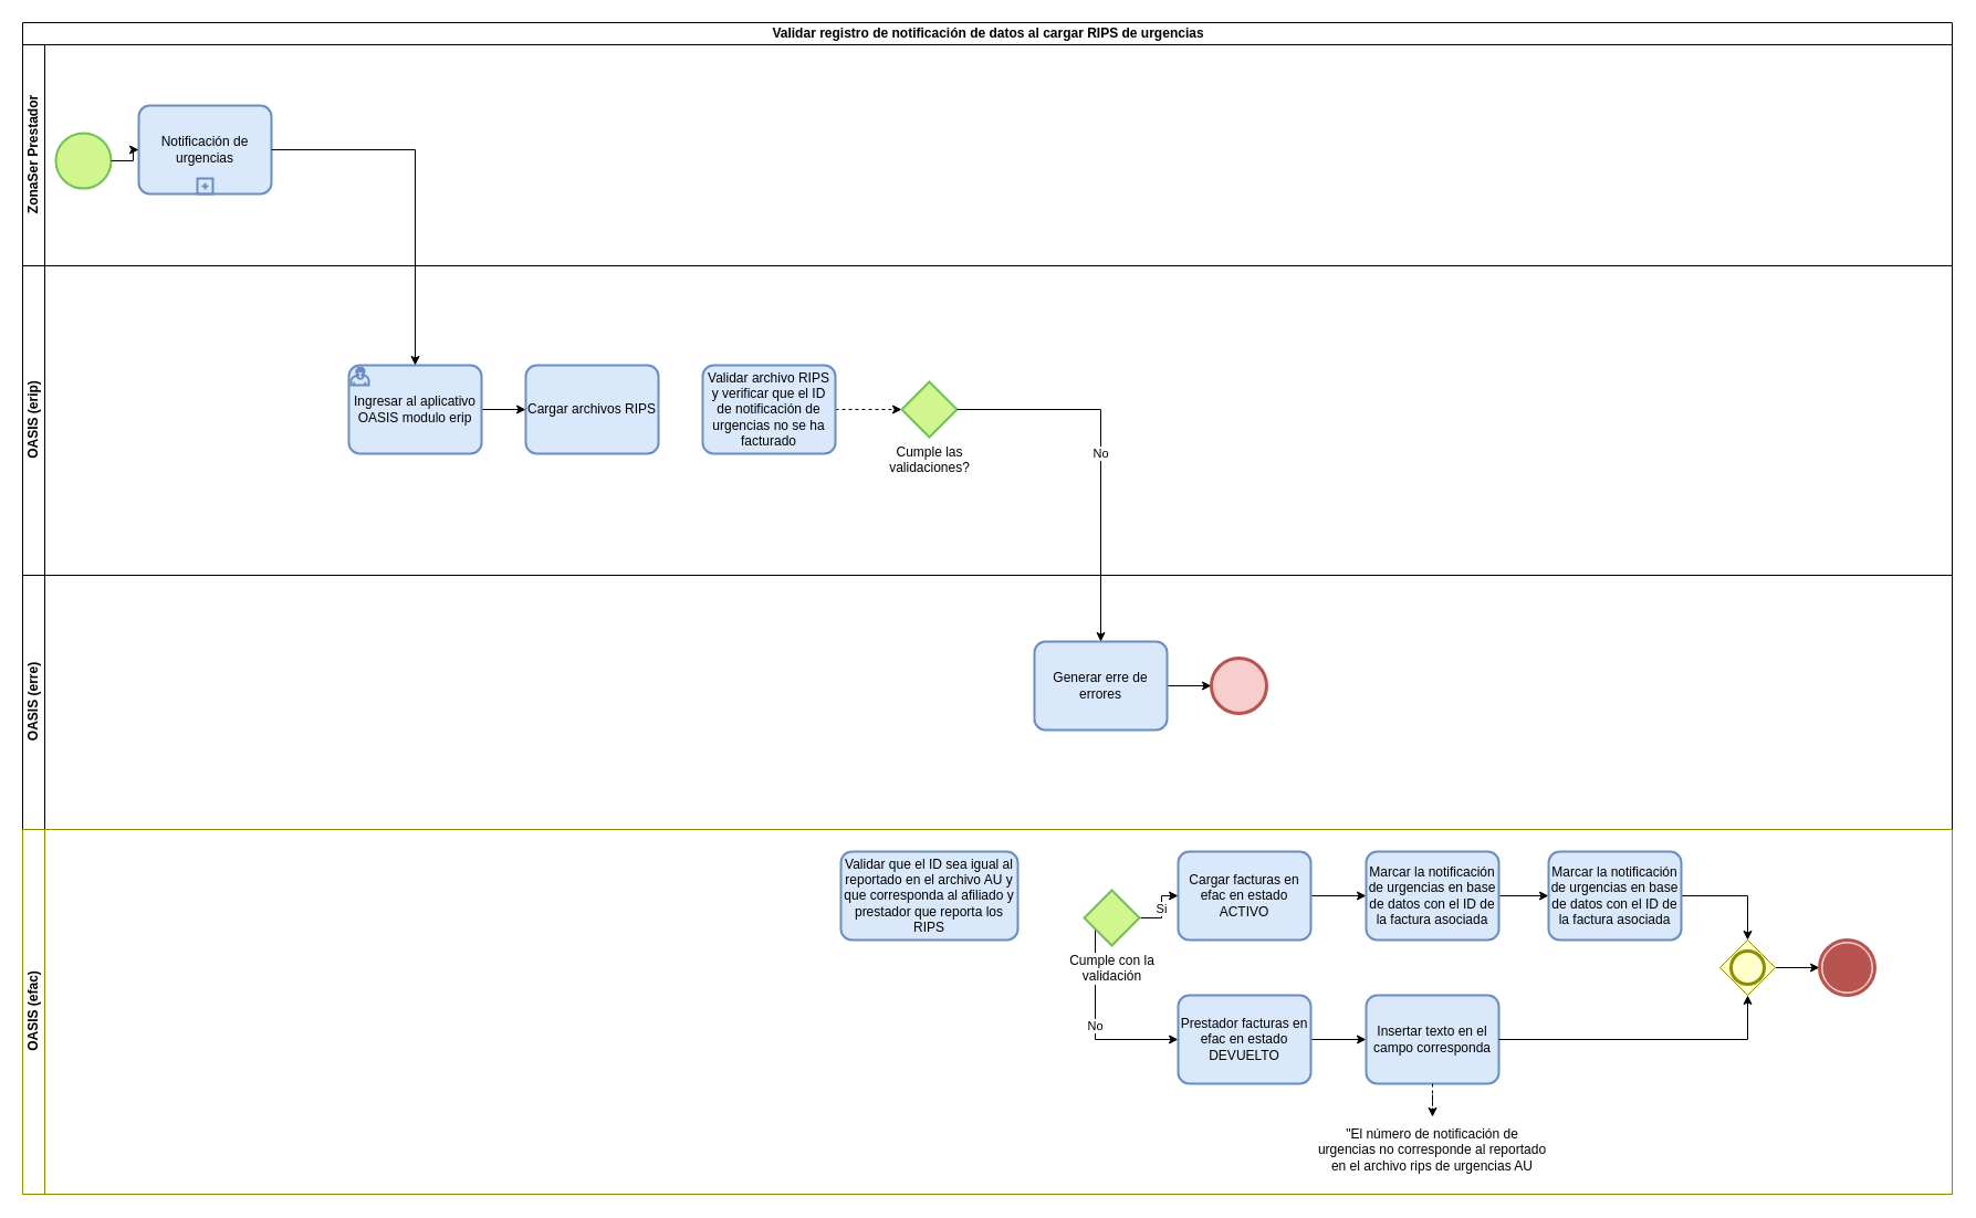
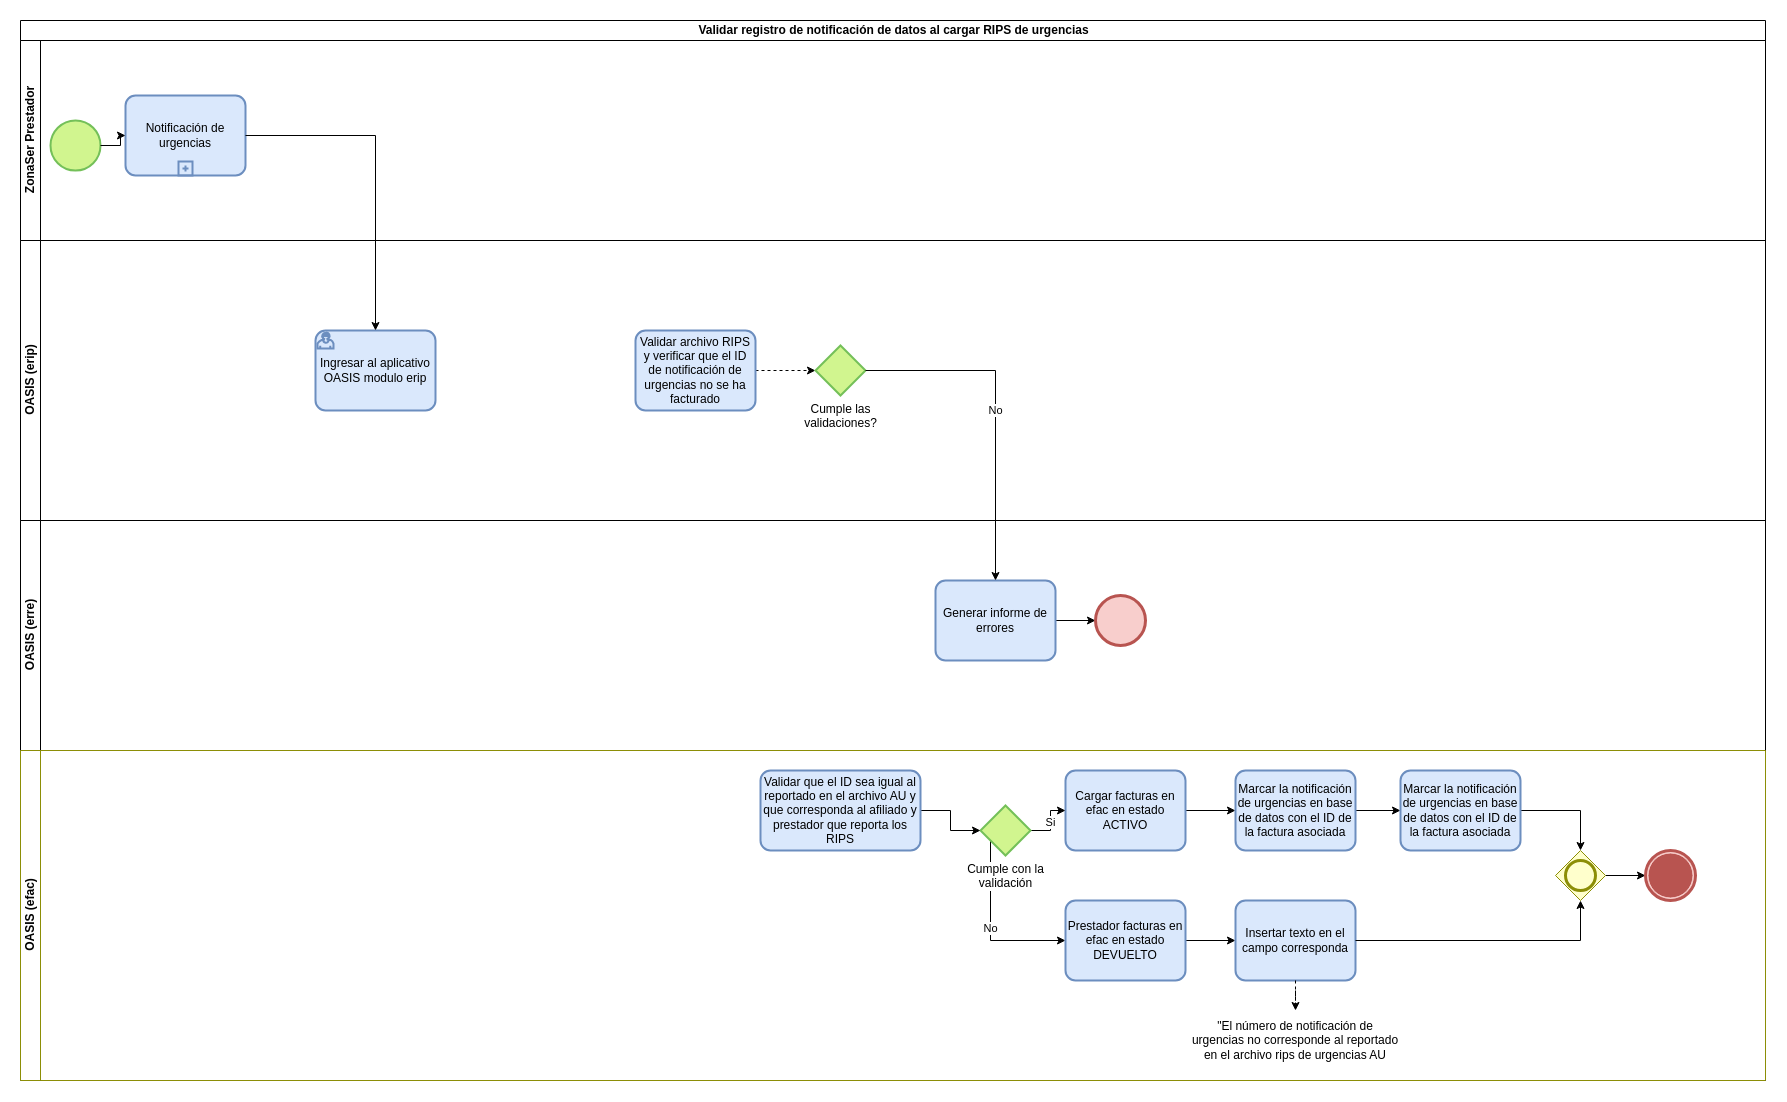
- <mxCell id="11" style="edgeStyle=orthogonalEdgeStyle;rounded=0;orthogonalLoop=1;jettySize=auto;html=1;entryX=0;entryY=0.5;entryDx=0;entryDy=0;entryPerimeter=0;" edge="1" parent="7" source="12" target="8"><mxGeometry relative="1" as="geometry" /></mxCell>
- <mxCell id="8" value="Cargar archivos RIPS" style="points=[[0.25,0,0],[0.5,0,0],[0.75,0,0],[1,0.25,0],[1,0.5,0],[1,0.75,0],[0.75,1,0],[0.5,1,0],[0.25,1,0],[0,0.75,0],[0,0.5,0],[0,0.25,0]];shape=mxgraph.bpmn.task;whiteSpace=wrap;rectStyle=rounded;size=10;html=1;container=1;expand=0;collapsible=0;taskMarker=abstract;labelBackgroundColor=none;strokeColor=#6c8ebf;fontFamily=Helvetica;fontSize=12;fontColor=default;fillColor=#dae8fc;strokeWidth=2;" parent="7" vertex="1"><mxGeometry x="455" y="90" width="120" height="80" as="geometry" /></mxCell>
- <mxCell id="17" value="Generar erre de errores" style="points=[[0.25,0,0],[0.5,0,0],[0.75,0,0],[1,0.25,0],[1,0.5,0],[1,0.75,0],[0.75,1,0],[0.5,1,0],[0.25,1,0],[0,0.75,0],[0,0.5,0],[0,0.25,0]];shape=mxgraph.bpmn.task;whiteSpace=wrap;rectStyle=rounded;size=10;html=1;container=1;expand=0;collapsible=0;taskMarker=abstract;labelBackgroundColor=none;strokeColor=#6c8ebf;fontFamily=Helvetica;fontSize=12;fontColor=default;fillColor=#dae8fc;strokeWidth=2;" vertex="1" parent="15"><mxGeometry x="915" y="60" width="120" height="80" as="geometry" /></mxCell>
+ <mxCell id="17" value="Generar informe de errores" style="points=[[0.25,0,0],[0.5,0,0],[0.75,0,0],[1,0.25,0],[1,0.5,0],[1,0.75,0],[0.75,1,0],[0.5,1,0],[0.25,1,0],[0,0.75,0],[0,0.5,0],[0,0.25,0]];shape=mxgraph.bpmn.task;whiteSpace=wrap;rectStyle=rounded;size=10;html=1;container=1;expand=0;collapsible=0;taskMarker=abstract;labelBackgroundColor=none;strokeColor=#6c8ebf;fontFamily=Helvetica;fontSize=12;fontColor=default;fillColor=#dae8fc;strokeWidth=2;" vertex="1" parent="15"><mxGeometry x="915" y="60" width="120" height="80" as="geometry" /></mxCell>
+ <mxCell id="26" style="edgeStyle=orthogonalEdgeStyle;rounded=0;orthogonalLoop=1;jettySize=auto;html=1;" edge="1" parent="20" source="27" target="25"><mxGeometry relative="1" as="geometry" /></mxCell>
